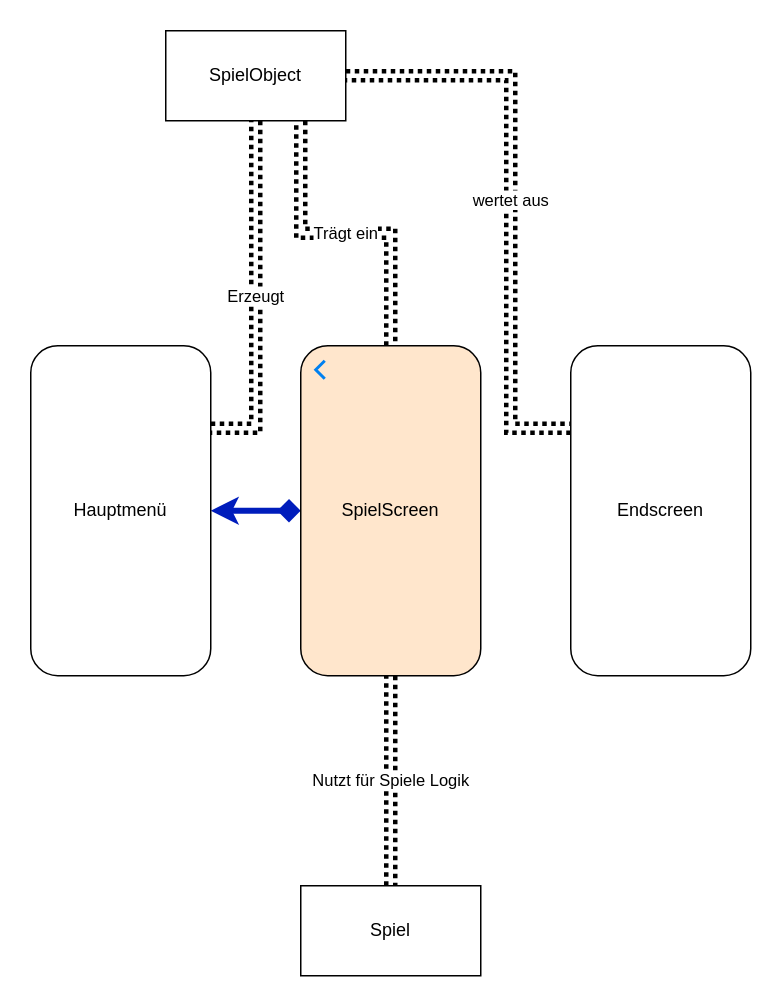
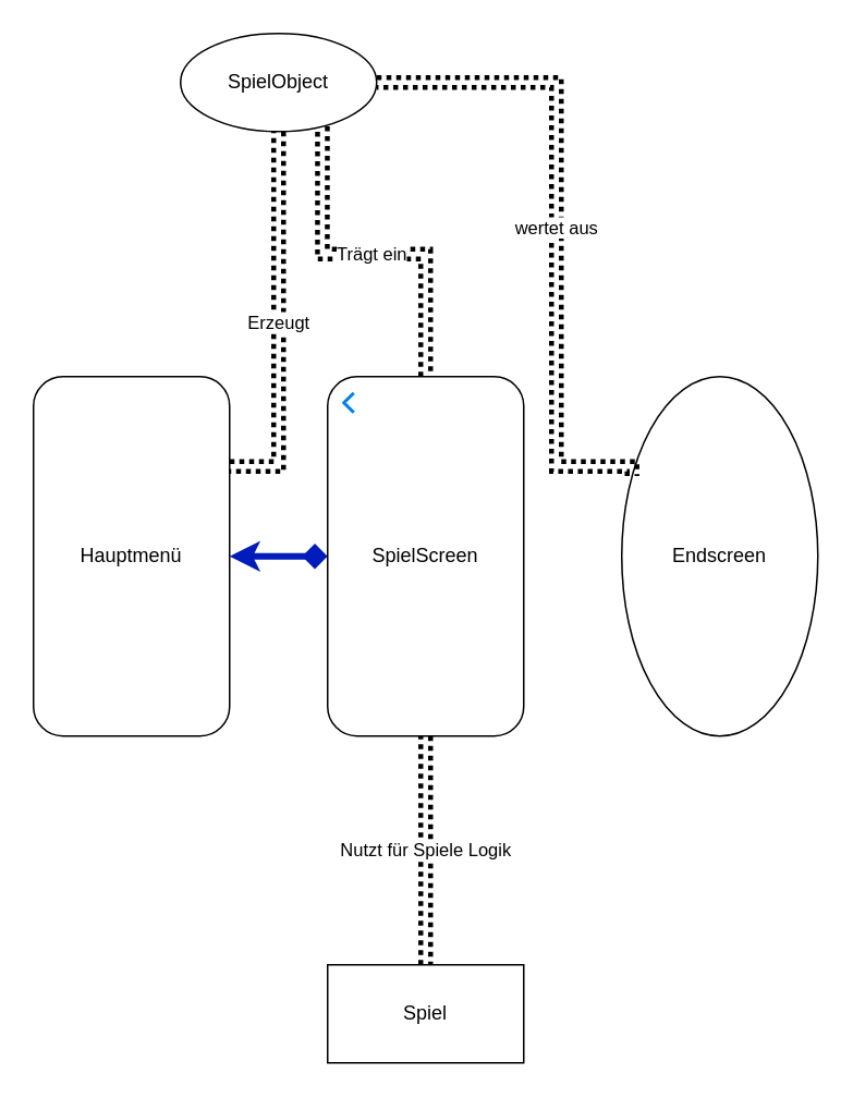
- <mxCell id="10" value="SpielObject" style="rounded=0;whiteSpace=wrap;html=1;" vertex="1" parent="1"><mxGeometry x="110" y="20" width="120" height="60" as="geometry" /></mxCell>
+ <mxCell id="10" value="SpielObject" style="ellipse;whiteSpace=wrap;html=1;" vertex="1" parent="1"><mxGeometry x="110" y="20" width="120" height="60" as="geometry" /></mxCell>
- <mxCell id="6" value="SpielScreen" style="rounded=1;whiteSpace=wrap;html=1;fillColor=#ffe6cc;" vertex="1" parent="1"><mxGeometry x="200" y="230" width="120" height="220" as="geometry" /></mxCell>
+ <mxCell id="6" value="SpielScreen" style="rounded=1;whiteSpace=wrap;html=1;" vertex="1" parent="1"><mxGeometry x="200" y="230" width="120" height="220" as="geometry" /></mxCell>
- <mxCell id="7" value="Endscreen" style="rounded=1;whiteSpace=wrap;html=1;" vertex="1" parent="1"><mxGeometry x="380" y="230" width="120" height="220" as="geometry" /></mxCell>
+ <mxCell id="7" value="Endscreen" style="ellipse;whiteSpace=wrap;html=1;" vertex="1" parent="1"><mxGeometry x="380" y="230" width="120" height="220" as="geometry" /></mxCell>
